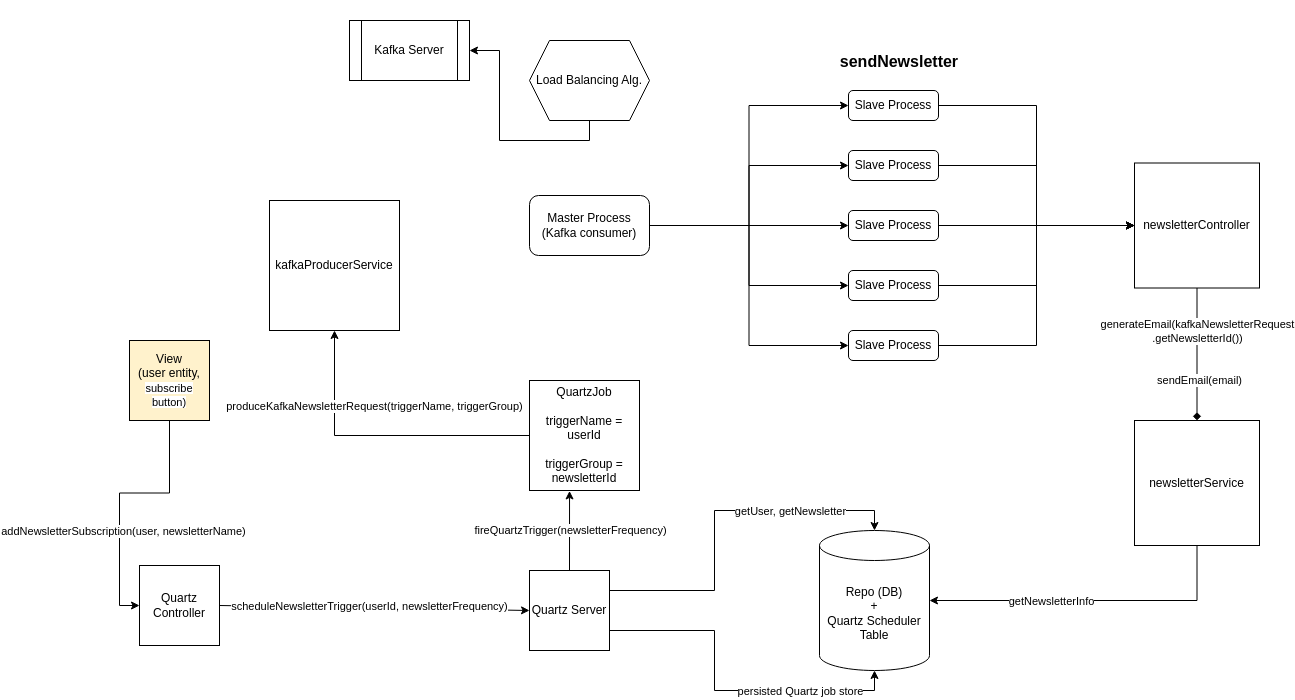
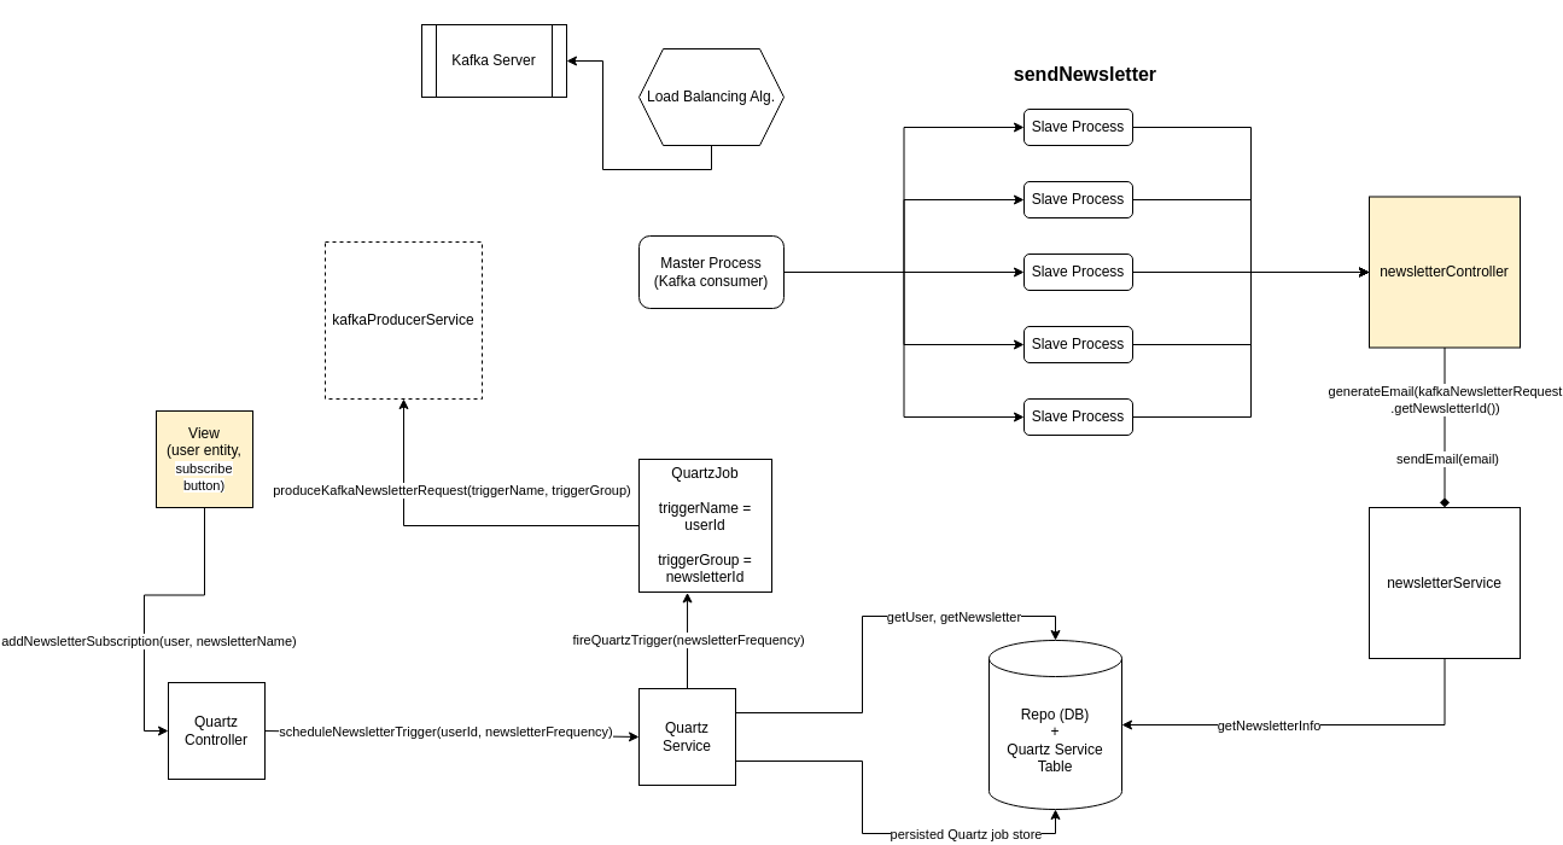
- <mxCell id="33" value="newsletterController" style="whiteSpace=wrap;html=1;aspect=fixed;" parent="1" vertex="1"><mxGeometry x="1025" y="162.5" width="125" height="125" as="geometry" /></mxCell>
+ <mxCell id="33" value="newsletterController" style="whiteSpace=wrap;html=1;aspect=fixed;fillColor=#fff2cc;" parent="1" vertex="1"><mxGeometry x="1025" y="162.5" width="125" height="125" as="geometry" /></mxCell>
- <mxCell id="3" value="kafkaProducerService&lt;br&gt;" style="whiteSpace=wrap;html=1;aspect=fixed;labelBackgroundColor=none;" parent="1" vertex="1"><mxGeometry x="160" y="200" width="130" height="130" as="geometry" /></mxCell>
+ <mxCell id="3" value="kafkaProducerService&lt;br&gt;" style="whiteSpace=wrap;html=1;aspect=fixed;labelBackgroundColor=none;dashed=1;" parent="1" vertex="1"><mxGeometry x="160" y="200" width="130" height="130" as="geometry" /></mxCell>
- <mxCell id="25" value="Quartz Server" style="whiteSpace=wrap;html=1;aspect=fixed;" parent="1" vertex="1"><mxGeometry x="420" y="570" width="80" height="80" as="geometry" /></mxCell>
+ <mxCell id="25" value="Quartz Service" style="whiteSpace=wrap;html=1;aspect=fixed;" parent="1" vertex="1"><mxGeometry x="420" y="570" width="80" height="80" as="geometry" /></mxCell>
- <mxCell id="2" value="Repo (DB)&lt;br&gt;+&lt;br&gt;Quartz Scheduler Table" style="shape=cylinder3;whiteSpace=wrap;html=1;boundedLbl=1;backgroundOutline=1;size=15;labelBackgroundColor=none;" parent="1" vertex="1"><mxGeometry x="710" y="530" width="110" height="140" as="geometry" /></mxCell>
+ <mxCell id="2" value="Repo (DB)&lt;br&gt;+&lt;br&gt;Quartz Service Table" style="shape=cylinder3;whiteSpace=wrap;html=1;boundedLbl=1;backgroundOutline=1;size=15;labelBackgroundColor=none;" parent="1" vertex="1"><mxGeometry x="710" y="530" width="110" height="140" as="geometry" /></mxCell>
